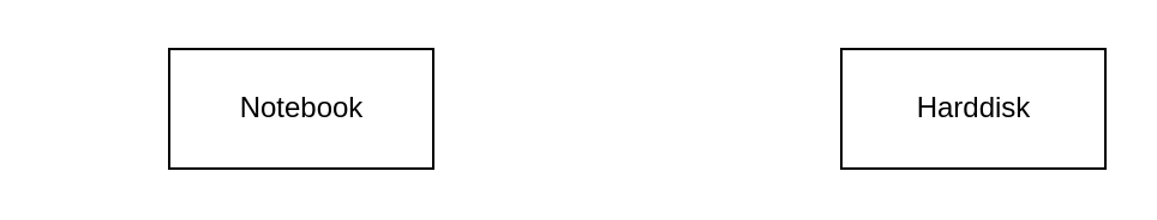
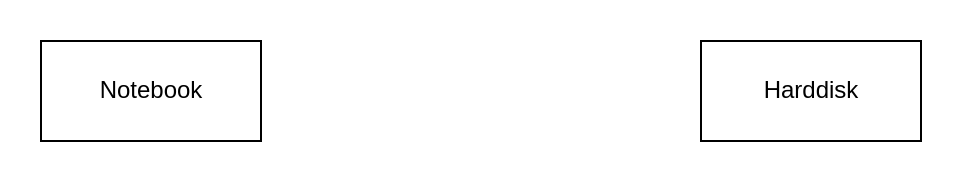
- <mxCell id="2" value="Notebook" style="html=1;" vertex="1" parent="1"><mxGeometry x="70" y="20" width="110" height="50" as="geometry" /></mxCell>
+ <mxCell id="2" value="Notebook" style="html=1;" vertex="1" parent="1"><mxGeometry x="20" y="20" width="110" height="50" as="geometry" /></mxCell>
